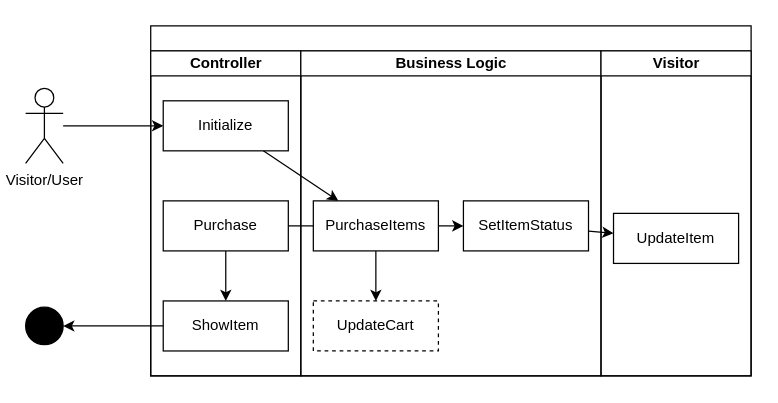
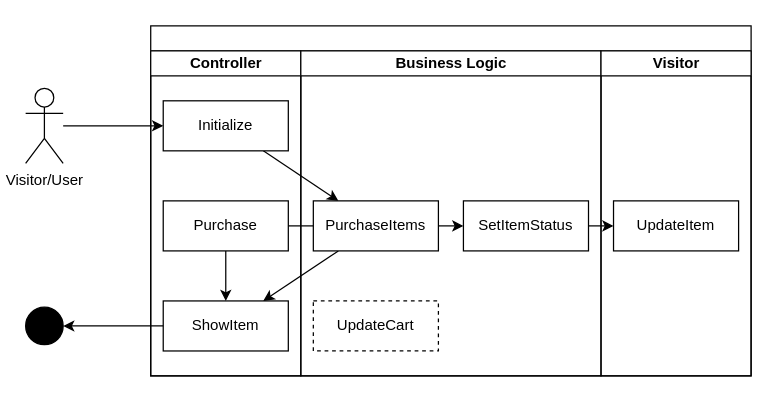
- <mxCell id="16" value="UpdateItem" style="rounded=0;whiteSpace=wrap;html=1;" vertex="1" parent="15"><mxGeometry x="10.0" y="130" width="100" height="40" as="geometry" /></mxCell>
+ <mxCell id="16" value="UpdateItem" style="rounded=0;whiteSpace=wrap;html=1;" vertex="1" parent="15"><mxGeometry x="10.0" y="120" width="100" height="40" as="geometry" /></mxCell>
- <mxCell id="10" value="" style="edgeStyle=none;html=1;" edge="1" parent="9" source="11" target="12"><mxGeometry relative="1" as="geometry" /></mxCell>
+ <mxCell id="10" value="" style="edgeStyle=none;html=1;" edge="1" parent="9" source="11" target="8"><mxGeometry relative="1" as="geometry" /></mxCell>
